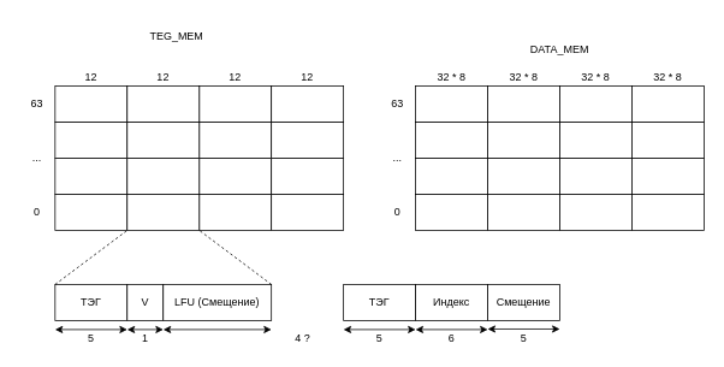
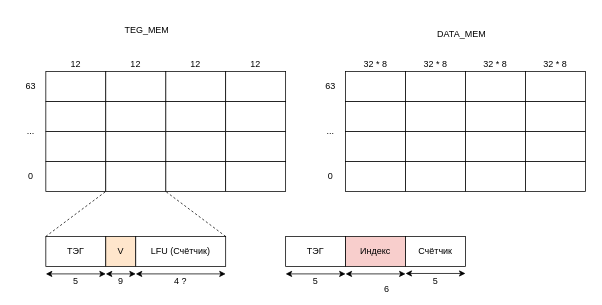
- <mxCell id="22" value="DATA_MEM" style="text;html=1;strokeColor=none;fillColor=none;align=center;verticalAlign=middle;whiteSpace=wrap;rounded=0;" parent="1" vertex="1"><mxGeometry x="580" y="35" width="80" height="40" as="geometry" /></mxCell>
+ <mxCell id="22" value="DATA_MEM" style="text;html=1;strokeColor=none;fillColor=none;align=center;verticalAlign=middle;whiteSpace=wrap;rounded=0;" parent="1" vertex="1"><mxGeometry x="575" y="25" width="80" height="40" as="geometry" /></mxCell>
- <mxCell id="55" value="V" style="rounded=0;whiteSpace=wrap;html=1;" parent="1" vertex="1"><mxGeometry x="140" y="315" width="40" height="40" as="geometry" /></mxCell>
+ <mxCell id="55" value="V" style="rounded=0;whiteSpace=wrap;html=1;fillColor=#ffe6cc;" parent="1" vertex="1"><mxGeometry x="140" y="315" width="40" height="40" as="geometry" /></mxCell>
- <mxCell id="56" value="LFU (Смещение)" style="rounded=0;whiteSpace=wrap;html=1;" parent="1" vertex="1"><mxGeometry x="180" y="315" width="120" height="40" as="geometry" /></mxCell>
+ <mxCell id="56" value="LFU (Счётчик)" style="rounded=0;whiteSpace=wrap;html=1;" parent="1" vertex="1"><mxGeometry x="180" y="315" width="120" height="40" as="geometry" /></mxCell>
- <mxCell id="27" value="Индекс" style="rounded=0;whiteSpace=wrap;html=1;" parent="1" vertex="1"><mxGeometry x="460" y="315" width="80" height="40" as="geometry" /></mxCell>
+ <mxCell id="27" value="Индекс" style="rounded=0;whiteSpace=wrap;html=1;fillColor=#f8cecc;" parent="1" vertex="1"><mxGeometry x="460" y="315" width="80" height="40" as="geometry" /></mxCell>
- <mxCell id="28" value="Смещение" style="rounded=0;whiteSpace=wrap;html=1;" parent="1" vertex="1"><mxGeometry x="540" y="315" width="80" height="40" as="geometry" /></mxCell>
+ <mxCell id="28" value="Счётчик" style="rounded=0;whiteSpace=wrap;html=1;" parent="1" vertex="1"><mxGeometry x="540" y="315" width="80" height="40" as="geometry" /></mxCell>
- <mxCell id="61" value="1" style="text;html=1;strokeColor=none;fillColor=none;align=center;verticalAlign=middle;whiteSpace=wrap;rounded=0;" parent="1" vertex="1"><mxGeometry x="140" y="365" width="40" height="20" as="geometry" /></mxCell>
+ <mxCell id="61" value="9" style="text;html=1;strokeColor=none;fillColor=none;align=center;verticalAlign=middle;whiteSpace=wrap;rounded=0;" parent="1" vertex="1"><mxGeometry x="140" y="365" width="40" height="20" as="geometry" /></mxCell>
- <mxCell id="62" value="4 ?" style="text;html=1;strokeColor=none;fillColor=none;align=center;verticalAlign=middle;whiteSpace=wrap;rounded=0;" parent="1" vertex="1"><mxGeometry x="315" y="365" width="40" height="20" as="geometry" /></mxCell>
+ <mxCell id="62" value="4 ?" style="text;html=1;strokeColor=none;fillColor=none;align=center;verticalAlign=middle;whiteSpace=wrap;rounded=0;" parent="1" vertex="1"><mxGeometry x="220" y="365" width="40" height="20" as="geometry" /></mxCell>
- <mxCell id="33" value="6" style="text;html=1;strokeColor=none;fillColor=none;align=center;verticalAlign=middle;whiteSpace=wrap;rounded=0;" parent="1" vertex="1"><mxGeometry x="480" y="365" width="40" height="20" as="geometry" /></mxCell>
+ <mxCell id="33" value="6" style="text;html=1;strokeColor=none;fillColor=none;align=center;verticalAlign=middle;whiteSpace=wrap;rounded=0;" parent="1" vertex="1"><mxGeometry x="495" y="375" width="40" height="20" as="geometry" /></mxCell>
